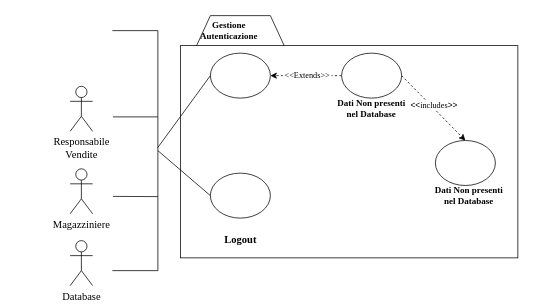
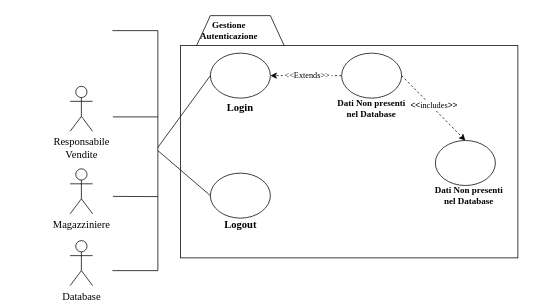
+ <mxCell id="8" value="&lt;div&gt;&lt;font face=&quot;Times New Roman&quot;&gt;&lt;span style=&quot;font-size: 14px&quot;&gt;&lt;b&gt;Login&lt;/b&gt;&lt;/span&gt;&lt;/font&gt;&lt;/div&gt;" style="text;html=1;strokeColor=none;fillColor=none;align=center;verticalAlign=middle;whiteSpace=wrap;rounded=0;" parent="1" vertex="1"><mxGeometry x="255" y="134.25" width="130" height="20" as="geometry" /></mxCell>
- <mxCell id="10" value="&lt;div&gt;&lt;font face=&quot;Times New Roman&quot;&gt;&lt;span style=&quot;font-size: 14px&quot;&gt;&lt;b&gt;Logout&lt;/b&gt;&lt;/span&gt;&lt;/font&gt;&lt;/div&gt;" style="text;html=1;strokeColor=none;fillColor=none;align=center;verticalAlign=middle;whiteSpace=wrap;rounded=0;" parent="1" vertex="1"><mxGeometry x="247.5" y="310" width="145" height="20" as="geometry" /></mxCell>
+ <mxCell id="10" value="&lt;div&gt;&lt;font face=&quot;Times New Roman&quot;&gt;&lt;span style=&quot;font-size: 14px&quot;&gt;&lt;b&gt;Logout&lt;/b&gt;&lt;/span&gt;&lt;/font&gt;&lt;/div&gt;" style="text;html=1;strokeColor=none;fillColor=none;align=center;verticalAlign=middle;whiteSpace=wrap;rounded=0;" parent="1" vertex="1"><mxGeometry x="247.5" y="290" width="145" height="20" as="geometry" /></mxCell>
